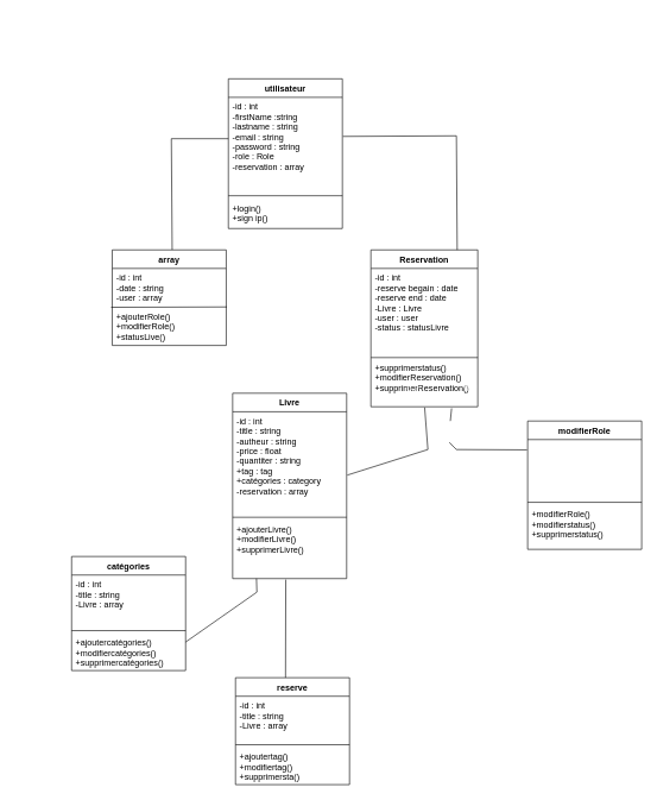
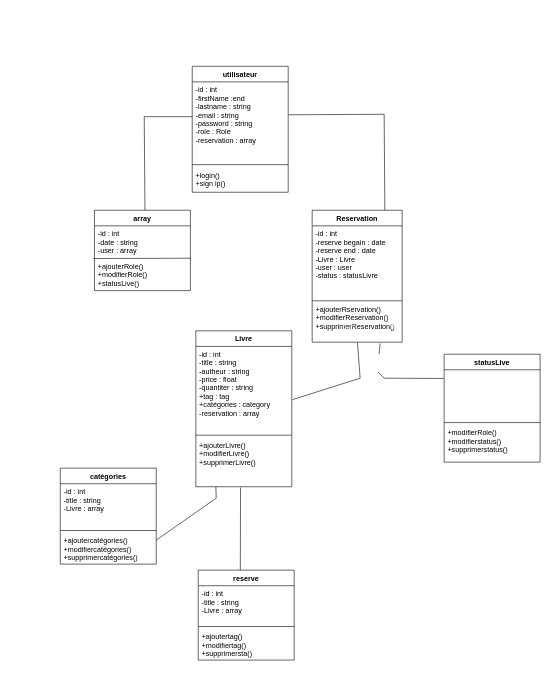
- <mxCell id="3" value="-id : int&#10;-firstName :string&#10;-lastname : string&#10;-email : string&#10;-password : string&#10;-role : Role&#10;-reservation : array" style="text;strokeColor=none;fillColor=none;align=left;verticalAlign=top;spacingLeft=4;spacingRight=4;overflow=hidden;rotatable=0;points=[[0,0.5],[1,0.5]];portConstraint=eastwest;" parent="2" vertex="1"><mxGeometry y="26" width="160" height="134" as="geometry" /></mxCell>
+ <mxCell id="3" value="-id : int&#10;-firstName :end&#10;-lastname : string&#10;-email : string&#10;-password : string&#10;-role : Role&#10;-reservation : array" style="text;strokeColor=none;fillColor=none;align=left;verticalAlign=top;spacingLeft=4;spacingRight=4;overflow=hidden;rotatable=0;points=[[0,0.5],[1,0.5]];portConstraint=eastwest;" parent="2" vertex="1"><mxGeometry y="26" width="160" height="134" as="geometry" /></mxCell>
- <mxCell id="9" value="+supprimerstatus()&#10;+modifierReservation()&#10;+supprimerReservation()" style="text;strokeColor=none;fillColor=none;align=left;verticalAlign=top;spacingLeft=4;spacingRight=4;overflow=hidden;rotatable=0;points=[[0,0.5],[1,0.5]];portConstraint=eastwest;" parent="6" vertex="1"><mxGeometry y="152" width="150" height="68" as="geometry" /></mxCell>
+ <mxCell id="9" value="+ajouterRservation()&#10;+modifierReservation()&#10;+supprimerReservation()" style="text;strokeColor=none;fillColor=none;align=left;verticalAlign=top;spacingLeft=4;spacingRight=4;overflow=hidden;rotatable=0;points=[[0,0.5],[1,0.5]];portConstraint=eastwest;" parent="6" vertex="1"><mxGeometry y="152" width="150" height="68" as="geometry" /></mxCell>
- <mxCell id="22" value="modifierRole" style="swimlane;fontStyle=1;align=center;verticalAlign=top;childLayout=stackLayout;horizontal=1;startSize=26;horizontalStack=0;resizeParent=1;resizeParentMax=0;resizeLast=0;collapsible=1;marginBottom=0;" parent="1" vertex="1"><mxGeometry x="740" y="590" width="160" height="180" as="geometry" /></mxCell>
+ <mxCell id="22" value="statusLive" style="swimlane;fontStyle=1;align=center;verticalAlign=top;childLayout=stackLayout;horizontal=1;startSize=26;horizontalStack=0;resizeParent=1;resizeParentMax=0;resizeLast=0;collapsible=1;marginBottom=0;" parent="1" vertex="1"><mxGeometry x="740" y="590" width="160" height="180" as="geometry" /></mxCell>
